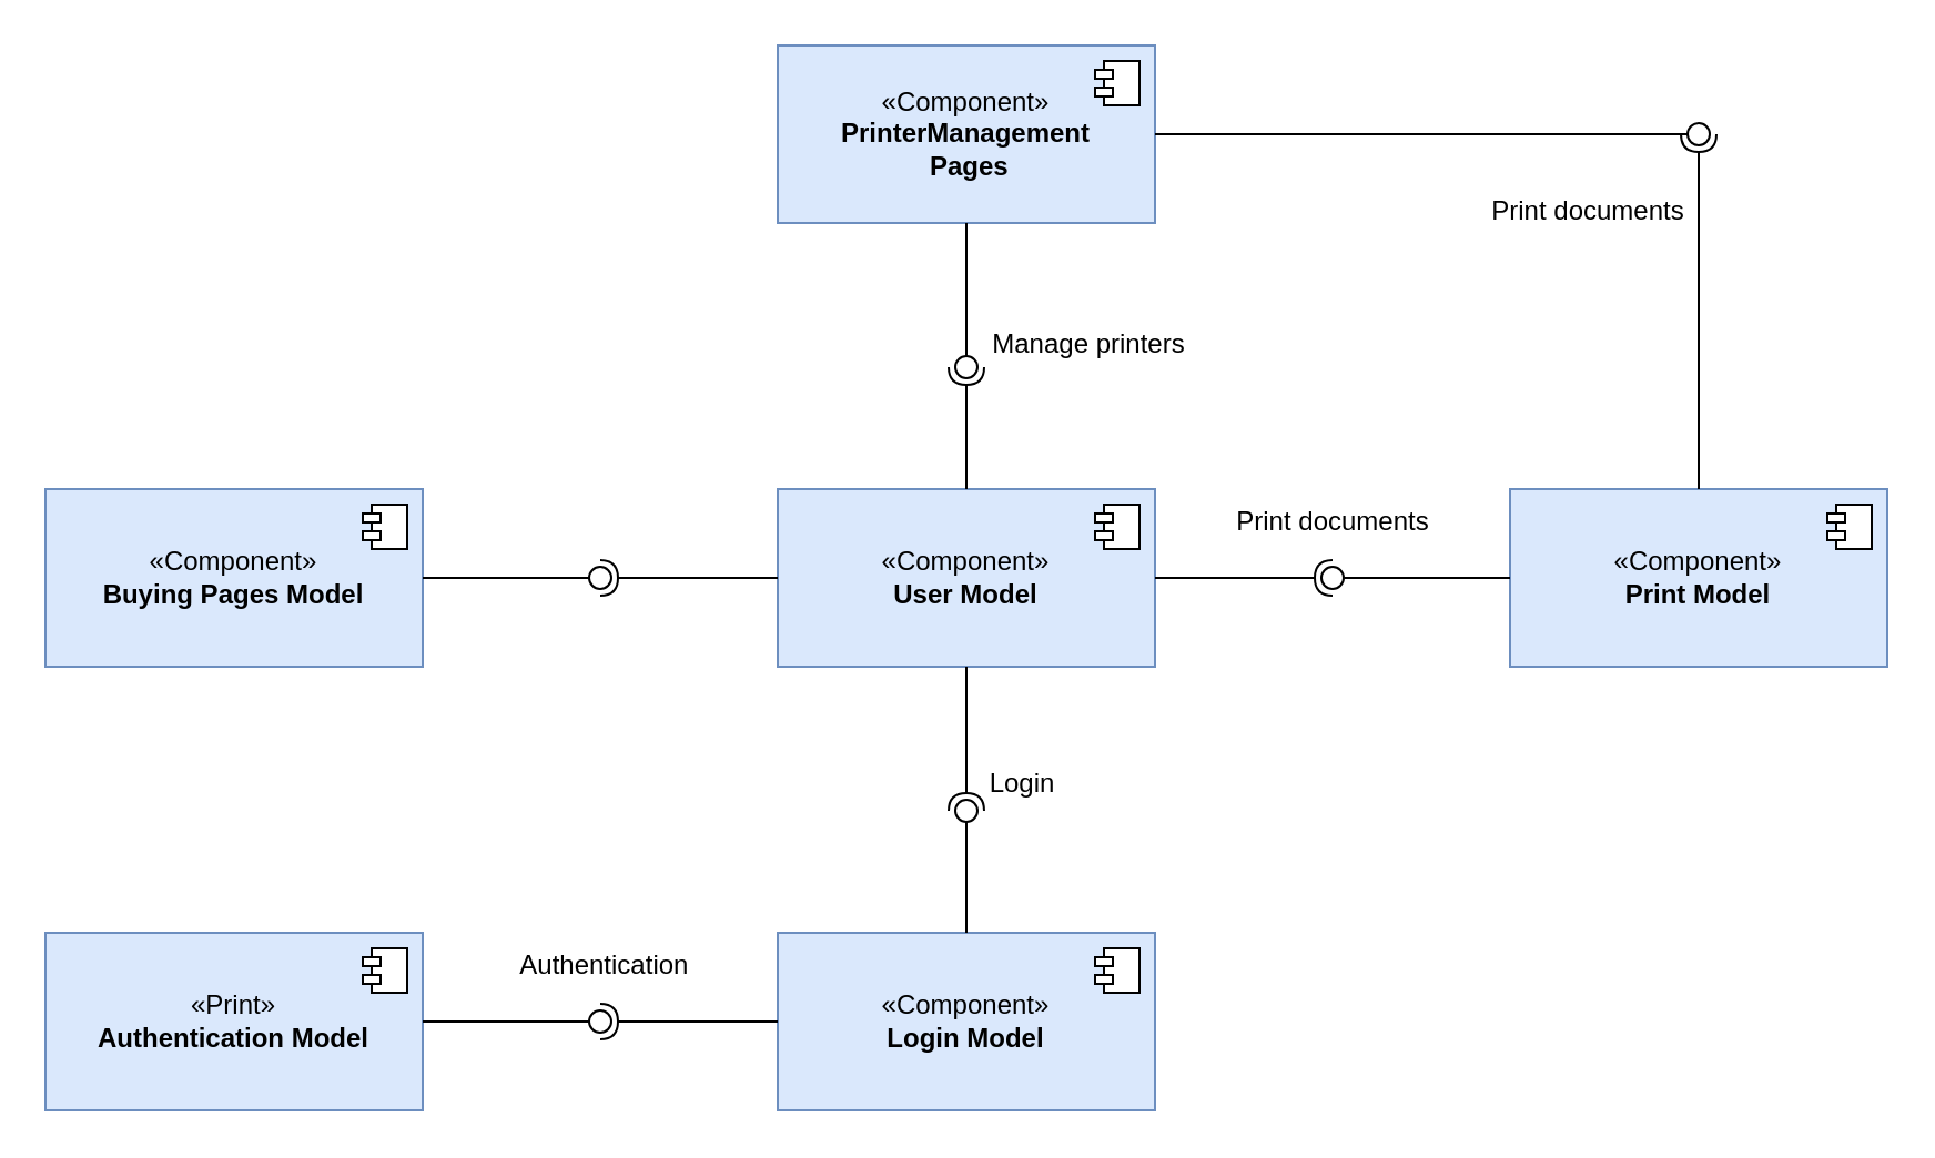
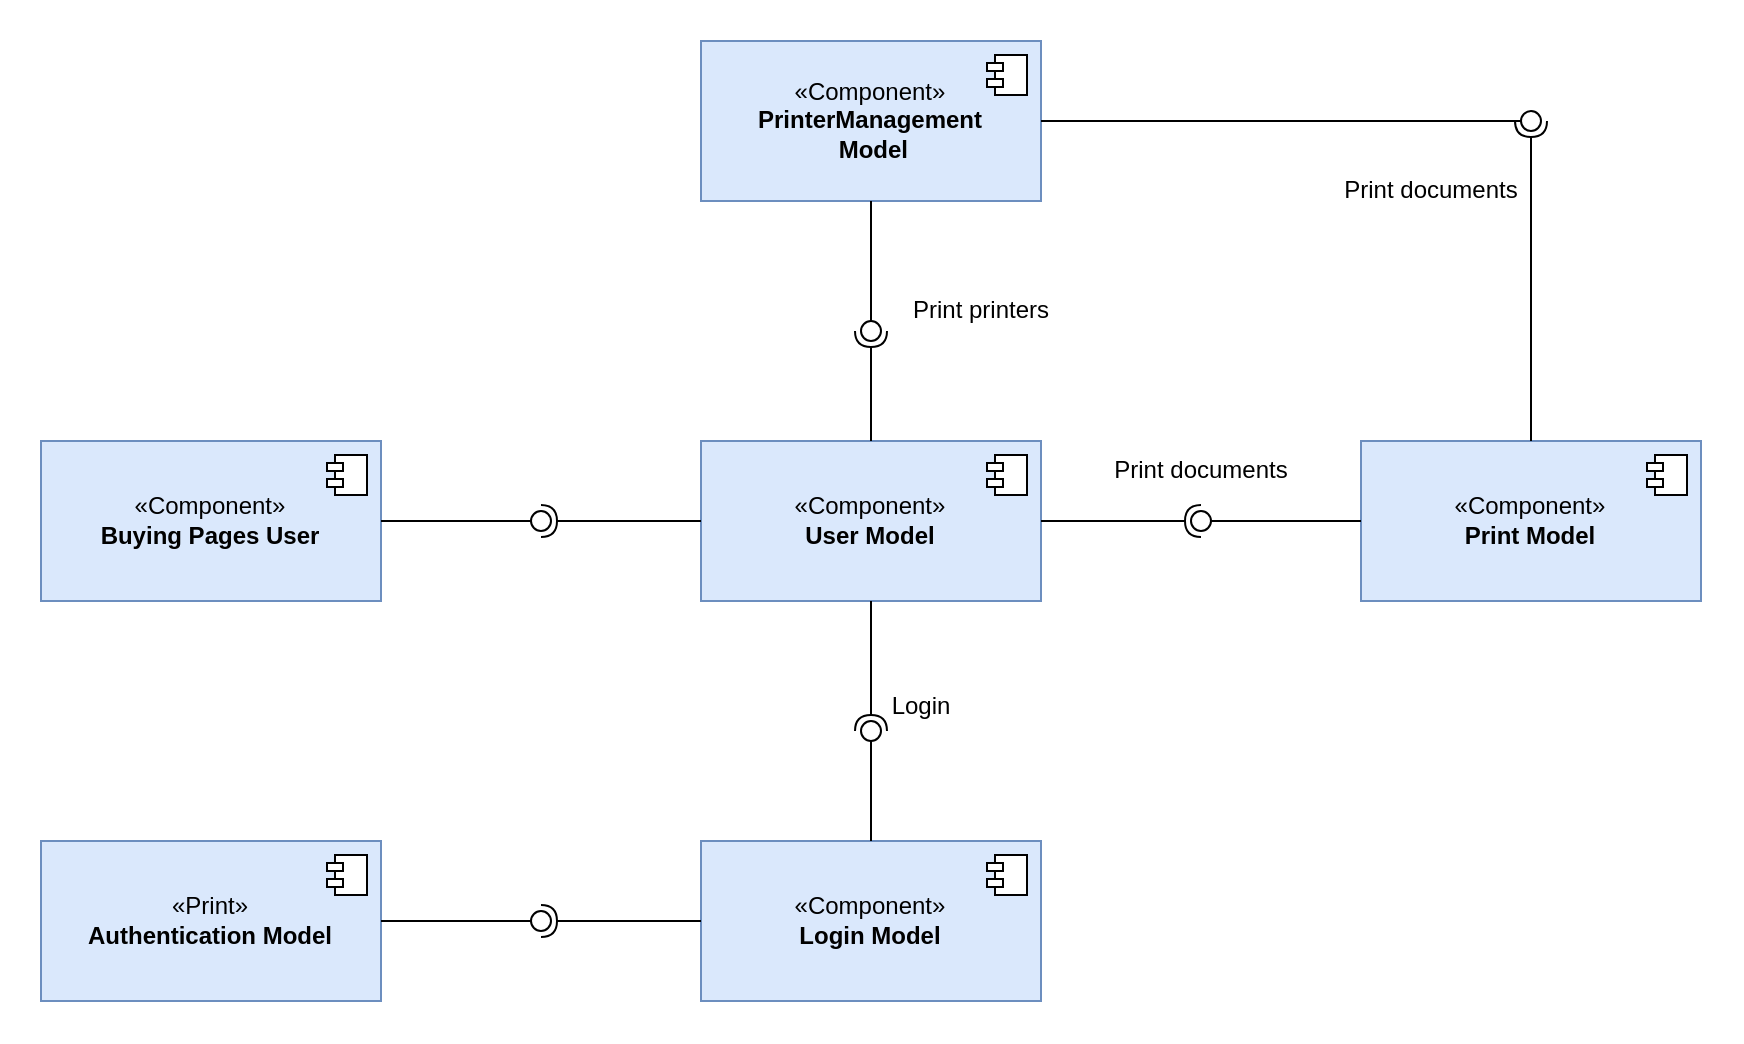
- <mxCell id="8" value="«Component»&lt;br&gt;&lt;div&gt;&lt;b&gt;PrinterManagement&lt;/b&gt;&lt;/div&gt;&lt;div&gt;&lt;b&gt;&amp;nbsp;Pages&lt;/b&gt;&lt;/div&gt;" style="html=1;dropTarget=0;whiteSpace=wrap;fillColor=#dae8fc;strokeColor=#6c8ebf;" vertex="1" parent="1"><mxGeometry x="350" y="20" width="170" height="80" as="geometry" /></mxCell>
+ <mxCell id="8" value="«Component»&lt;br&gt;&lt;div&gt;&lt;b&gt;PrinterManagement&lt;/b&gt;&lt;/div&gt;&lt;div&gt;&lt;b&gt;&amp;nbsp;Model&lt;/b&gt;&lt;/div&gt;" style="html=1;dropTarget=0;whiteSpace=wrap;fillColor=#dae8fc;strokeColor=#6c8ebf;" vertex="1" parent="1"><mxGeometry x="350" y="20" width="170" height="80" as="geometry" /></mxCell>
- <mxCell id="32" value="Manage printers" style="text;html=1;align=center;verticalAlign=middle;resizable=0;points=[];autosize=1;strokeColor=none;fillColor=none;" vertex="1" parent="1"><mxGeometry x="435" y="140" width="110" height="30" as="geometry" /></mxCell>
+ <mxCell id="32" value="Print printers" style="text;html=1;align=center;verticalAlign=middle;resizable=0;points=[];autosize=1;strokeColor=none;fillColor=none;" vertex="1" parent="1"><mxGeometry x="435" y="140" width="110" height="30" as="geometry" /></mxCell>
- <mxCell id="10" value="«Component»&lt;br&gt;&lt;b&gt;Buying Pages Model&lt;br&gt;&lt;/b&gt;" style="html=1;dropTarget=0;whiteSpace=wrap;fillColor=#dae8fc;strokeColor=#6c8ebf;" vertex="1" parent="1"><mxGeometry x="20" y="220" width="170" height="80" as="geometry" /></mxCell>
+ <mxCell id="10" value="«Component»&lt;br&gt;&lt;b&gt;Buying Pages User&lt;br&gt;&lt;/b&gt;" style="html=1;dropTarget=0;whiteSpace=wrap;fillColor=#dae8fc;strokeColor=#6c8ebf;" vertex="1" parent="1"><mxGeometry x="20" y="220" width="170" height="80" as="geometry" /></mxCell>
- <mxCell id="24" value="&amp;nbsp;Authentication" style="text;html=1;align=center;verticalAlign=middle;resizable=0;points=[];autosize=1;strokeColor=none;fillColor=none;" vertex="1" parent="1"><mxGeometry x="220" y="420" width="100" height="30" as="geometry" /></mxCell>
